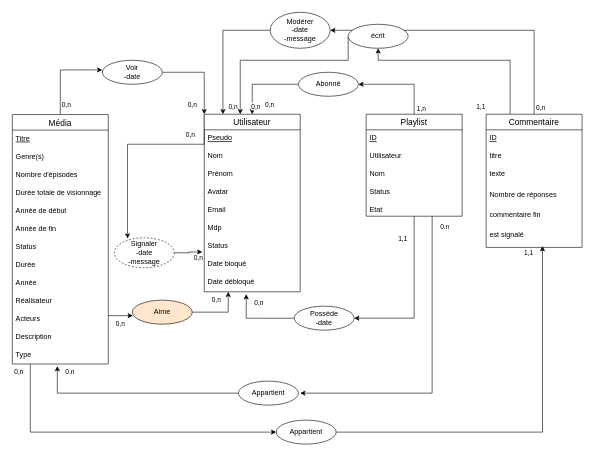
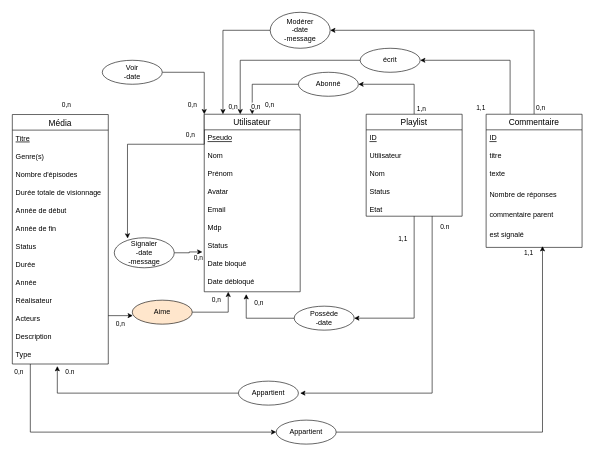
- <mxCell id="60" value="&lt;div&gt;écrit&lt;/div&gt;" style="ellipse;whiteSpace=wrap;html=1;align=center;" vertex="1" parent="1"><mxGeometry x="580" y="40" width="100" height="40" as="geometry" /></mxCell>
+ <mxCell id="60" value="&lt;div&gt;écrit&lt;/div&gt;" style="ellipse;whiteSpace=wrap;html=1;align=center;" vertex="1" parent="1"><mxGeometry x="600" y="80" width="100" height="40" as="geometry" /></mxCell>
- <mxCell id="2" style="edgeStyle=orthogonalEdgeStyle;rounded=0;orthogonalLoop=1;jettySize=auto;html=1;entryX=-0.001;entryY=0.403;entryDx=0;entryDy=0;entryPerimeter=0;" edge="1" parent="1" source="6" target="73"><mxGeometry relative="1" as="geometry" /></mxCell>
- <mxCell id="56" value="commentaire fin" style="text;strokeColor=none;fillColor=none;spacingLeft=4;spacingRight=4;overflow=hidden;rotatable=0;points=[[0,0.5],[1,0.5]];portConstraint=eastwest;fontSize=12;" vertex="1" parent="51"><mxGeometry y="154" width="160" height="34" as="geometry" /></mxCell>
+ <mxCell id="56" value="commentaire parent" style="text;strokeColor=none;fillColor=none;spacingLeft=4;spacingRight=4;overflow=hidden;rotatable=0;points=[[0,0.5],[1,0.5]];portConstraint=eastwest;fontSize=12;" vertex="1" parent="51"><mxGeometry y="154" width="160" height="34" as="geometry" /></mxCell>
- <mxCell id="70" value="&lt;div&gt;Signaler&lt;/div&gt;&lt;div&gt;-date&lt;/div&gt;&lt;div&gt;-message&lt;br&gt;&lt;/div&gt;" style="ellipse;whiteSpace=wrap;html=1;dashed=1;" vertex="1" parent="1"><mxGeometry x="190" y="396" width="100" height="50" as="geometry" /></mxCell>
+ <mxCell id="70" value="&lt;div&gt;Signaler&lt;/div&gt;&lt;div&gt;-date&lt;/div&gt;&lt;div&gt;-message&lt;br&gt;&lt;/div&gt;" style="ellipse;whiteSpace=wrap;html=1;" vertex="1" parent="1"><mxGeometry x="190" y="396" width="100" height="50" as="geometry" /></mxCell>
